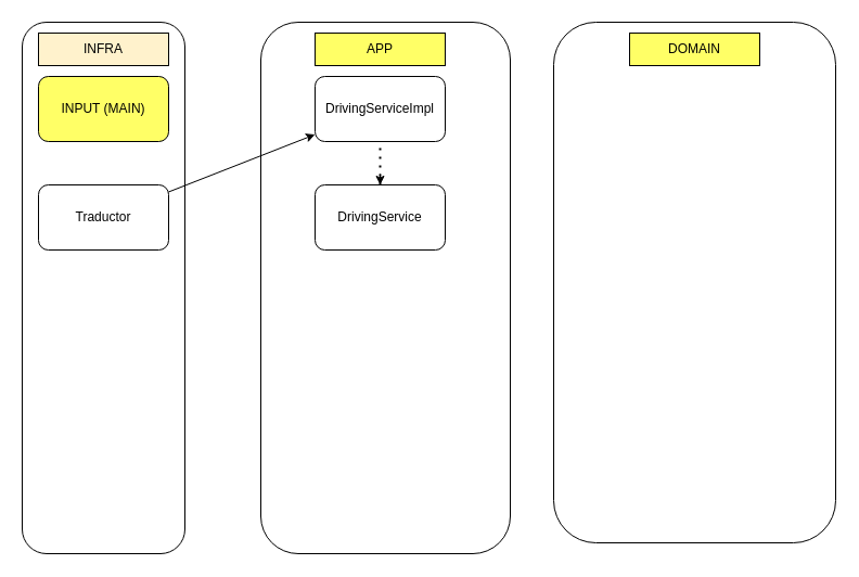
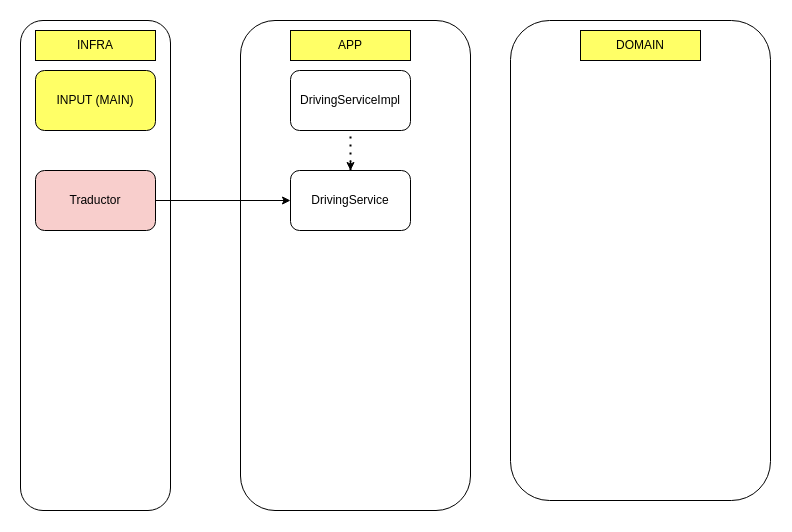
- <mxCell id="6" value="INFRA" style="rounded=0;whiteSpace=wrap;html=1;fillColor=#fff2cc;" vertex="1" parent="1"><mxGeometry x="35" y="30" width="120" height="30" as="geometry" /></mxCell>
+ <mxCell id="6" value="INFRA" style="rounded=0;whiteSpace=wrap;html=1;fillColor=#FFFF66;" vertex="1" parent="1"><mxGeometry x="35" y="30" width="120" height="30" as="geometry" /></mxCell>
- <mxCell id="13" style="edgeStyle=none;rounded=0;orthogonalLoop=1;jettySize=auto;html=1;" edge="1" parent="1" source="14" target="10"><mxGeometry relative="1" as="geometry" /></mxCell>
+ <mxCell id="13" style="edgeStyle=none;rounded=0;orthogonalLoop=1;jettySize=auto;html=1;entryX=0;entryY=0.5;entryDx=0;entryDy=0;" edge="1" parent="1" source="14" target="9"><mxGeometry relative="1" as="geometry" /></mxCell>
- <mxCell id="14" value="Traductor" style="rounded=1;whiteSpace=wrap;html=1;" vertex="1" parent="1"><mxGeometry x="35" y="170" width="120" height="60" as="geometry" /></mxCell>
+ <mxCell id="14" value="Traductor" style="rounded=1;whiteSpace=wrap;html=1;fillColor=#f8cecc;" vertex="1" parent="1"><mxGeometry x="35" y="170" width="120" height="60" as="geometry" /></mxCell>
